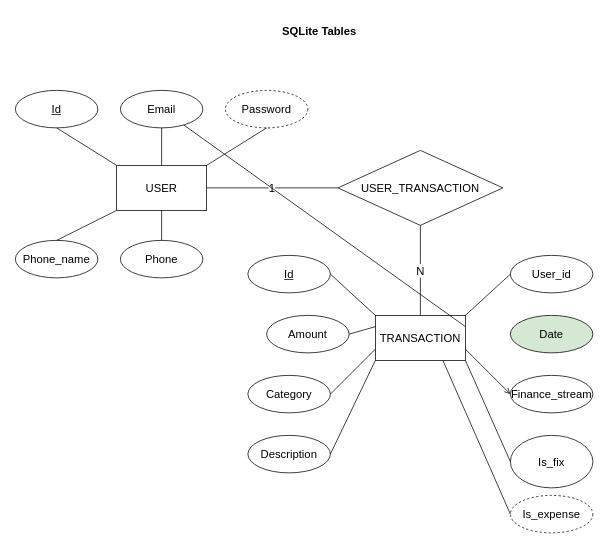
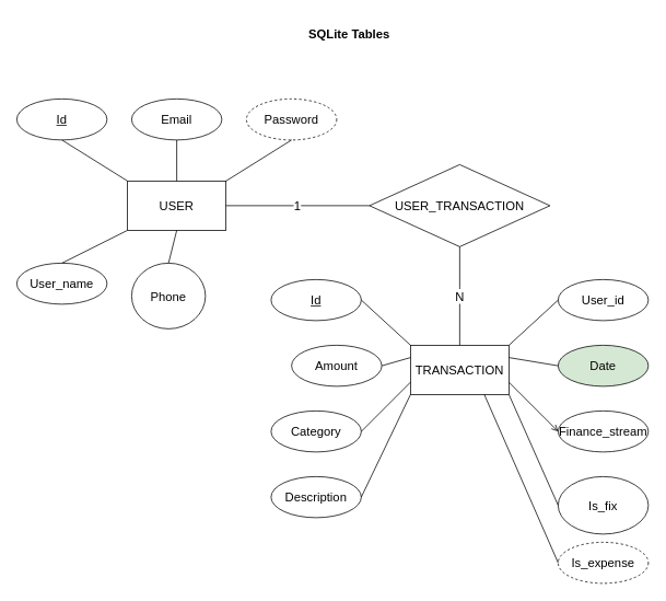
- <mxCell id="30" value="" style="endArrow=none;html=1;fontSize=15;exitX=1;exitY=0.25;exitDx=0;exitDy=0;" parent="1" source="16" target="6" edge="1"><mxGeometry width="50" height="50" relative="1" as="geometry"><mxPoint x="480" y="485" as="sourcePoint" /><mxPoint x="680" y="445" as="targetPoint" /></mxGeometry></mxCell>
+ <mxCell id="30" value="" style="endArrow=none;html=1;fontSize=15;exitX=1;exitY=0.25;exitDx=0;exitDy=0;entryX=0;entryY=0.5;entryDx=0;entryDy=0;" parent="1" source="16" target="33" edge="1"><mxGeometry width="50" height="50" relative="1" as="geometry"><mxPoint x="480" y="485" as="sourcePoint" /><mxPoint x="680" y="445" as="targetPoint" /></mxGeometry></mxCell>
- <mxCell id="8" value="Phone_name" style="ellipse;whiteSpace=wrap;html=1;fontSize=15;" parent="1" vertex="1"><mxGeometry x="20" y="320" width="110" height="50" as="geometry" /></mxCell>
+ <mxCell id="8" value="User_name" style="ellipse;whiteSpace=wrap;html=1;fontSize=15;" parent="1" vertex="1"><mxGeometry x="20" y="320" width="110" height="50" as="geometry" /></mxCell>
- <mxCell id="9" value="Phone" style="ellipse;whiteSpace=wrap;html=1;fontSize=15;" parent="1" vertex="1"><mxGeometry x="160" y="320" width="110" height="50" as="geometry" /></mxCell>
+ <mxCell id="9" value="Phone" style="ellipse;whiteSpace=wrap;html=1;fontSize=15;" parent="1" vertex="1"><mxGeometry x="160" y="320" width="90" height="80" as="geometry" /></mxCell>
